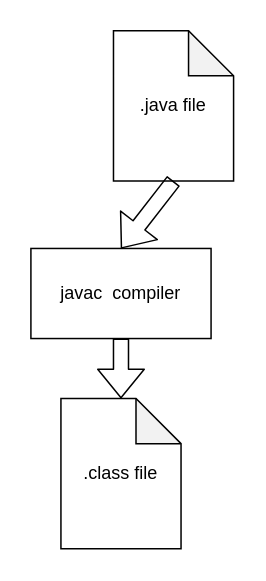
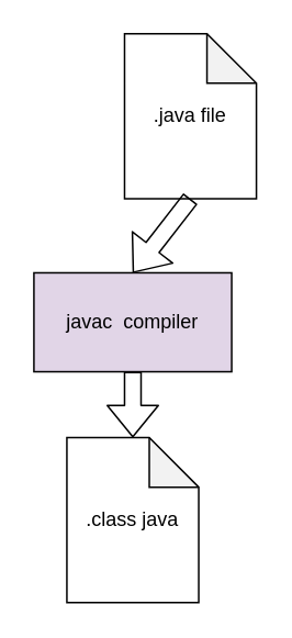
- <mxCell id="4" value="javac &amp;nbsp;compiler" style="rounded=0;whiteSpace=wrap;html=1;" vertex="1" parent="1"><mxGeometry x="20" y="165" width="120" height="60" as="geometry" /></mxCell>
+ <mxCell id="4" value="javac &amp;nbsp;compiler" style="rounded=0;whiteSpace=wrap;html=1;fillColor=#e1d5e7;" vertex="1" parent="1"><mxGeometry x="20" y="165" width="120" height="60" as="geometry" /></mxCell>
- <mxCell id="6" value=".class file" style="shape=note;whiteSpace=wrap;html=1;backgroundOutline=1;darkOpacity=0.05;" vertex="1" parent="1"><mxGeometry x="40" y="265" width="80" height="100" as="geometry" /></mxCell>
+ <mxCell id="6" value=".class java" style="shape=note;whiteSpace=wrap;html=1;backgroundOutline=1;darkOpacity=0.05;" vertex="1" parent="1"><mxGeometry x="40" y="265" width="80" height="100" as="geometry" /></mxCell>
